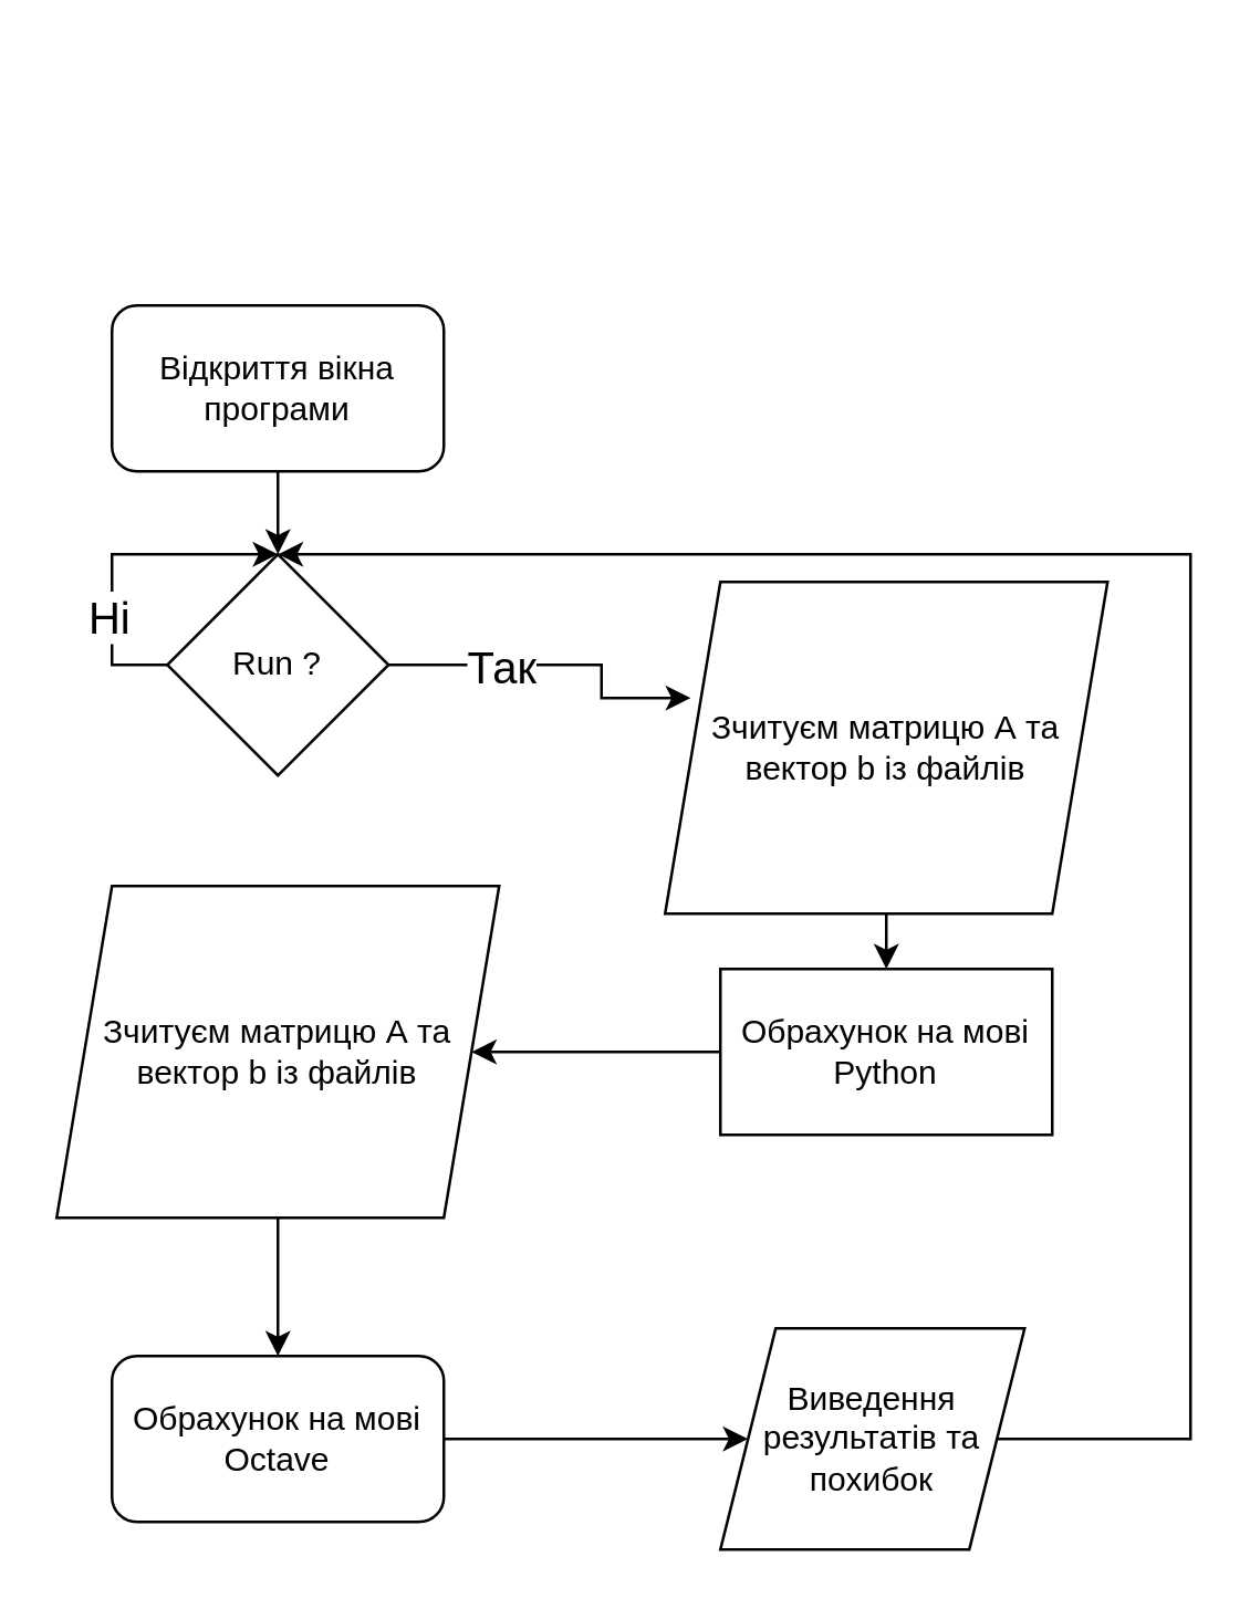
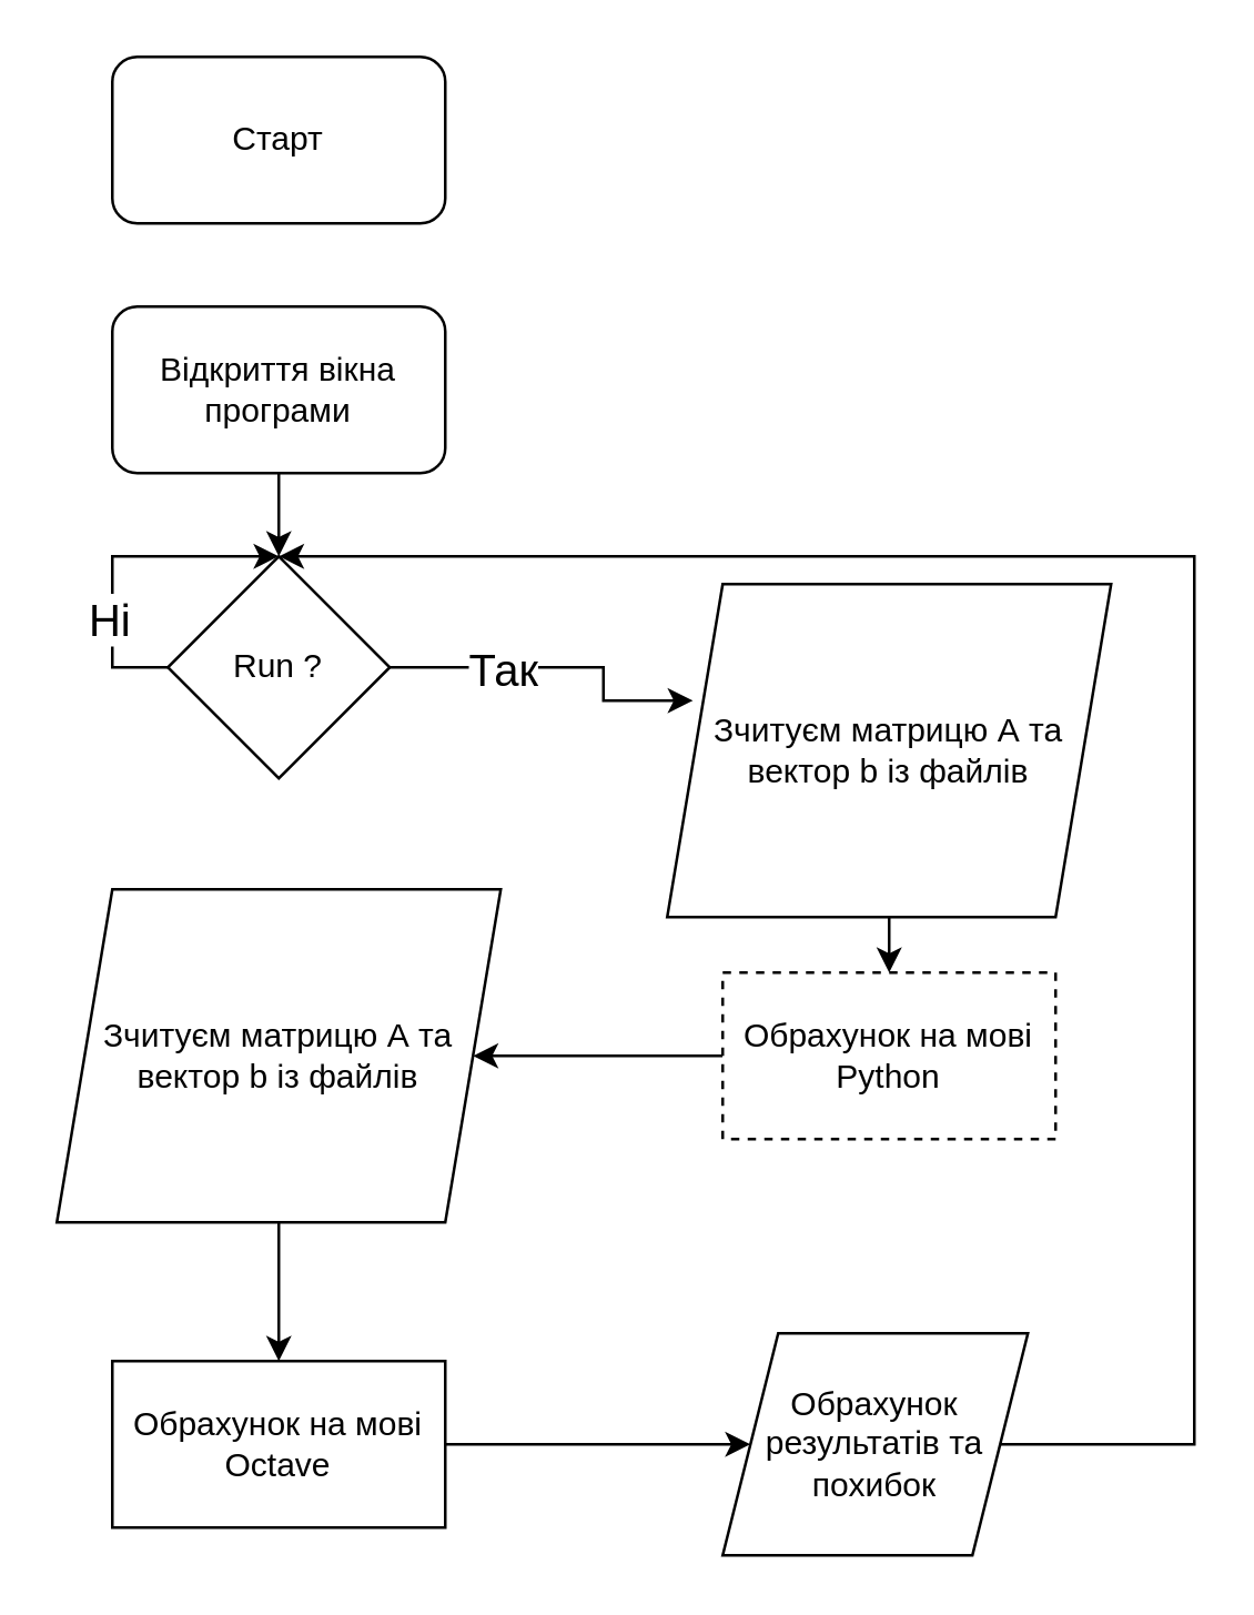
+ <mxCell id="4" value="Старт" style="rounded=1;whiteSpace=wrap;html=1;" vertex="1" parent="1"><mxGeometry x="40" y="20" width="120" height="60" as="geometry" /></mxCell>
- <mxCell id="6" value="Обрахунок на мові Python" style="rounded=0;whiteSpace=wrap;html=1;" vertex="1" parent="1"><mxGeometry x="260" y="350" width="120" height="60" as="geometry" /></mxCell>
+ <mxCell id="6" value="Обрахунок на мові Python" style="rounded=0;whiteSpace=wrap;html=1;dashed=1;" vertex="1" parent="1"><mxGeometry x="260" y="350" width="120" height="60" as="geometry" /></mxCell>
- <mxCell id="8" value="Обрахунок на мові Octave" style="whiteSpace=wrap;html=1;rounded=1;" vertex="1" parent="1"><mxGeometry x="40" y="490" width="120" height="60" as="geometry" /></mxCell>
+ <mxCell id="8" value="Обрахунок на мові Octave" style="rounded=0;whiteSpace=wrap;html=1;" vertex="1" parent="1"><mxGeometry x="40" y="490" width="120" height="60" as="geometry" /></mxCell>
- <mxCell id="19" value="Виведення результатів та похибок" style="shape=parallelogram;perimeter=parallelogramPerimeter;whiteSpace=wrap;html=1;fixedSize=1;" vertex="1" parent="1"><mxGeometry x="260" y="480" width="110" height="80" as="geometry" /></mxCell>
+ <mxCell id="19" value="Обрахунок результатів та похибок" style="shape=parallelogram;perimeter=parallelogramPerimeter;whiteSpace=wrap;html=1;fixedSize=1;" vertex="1" parent="1"><mxGeometry x="260" y="480" width="110" height="80" as="geometry" /></mxCell>
